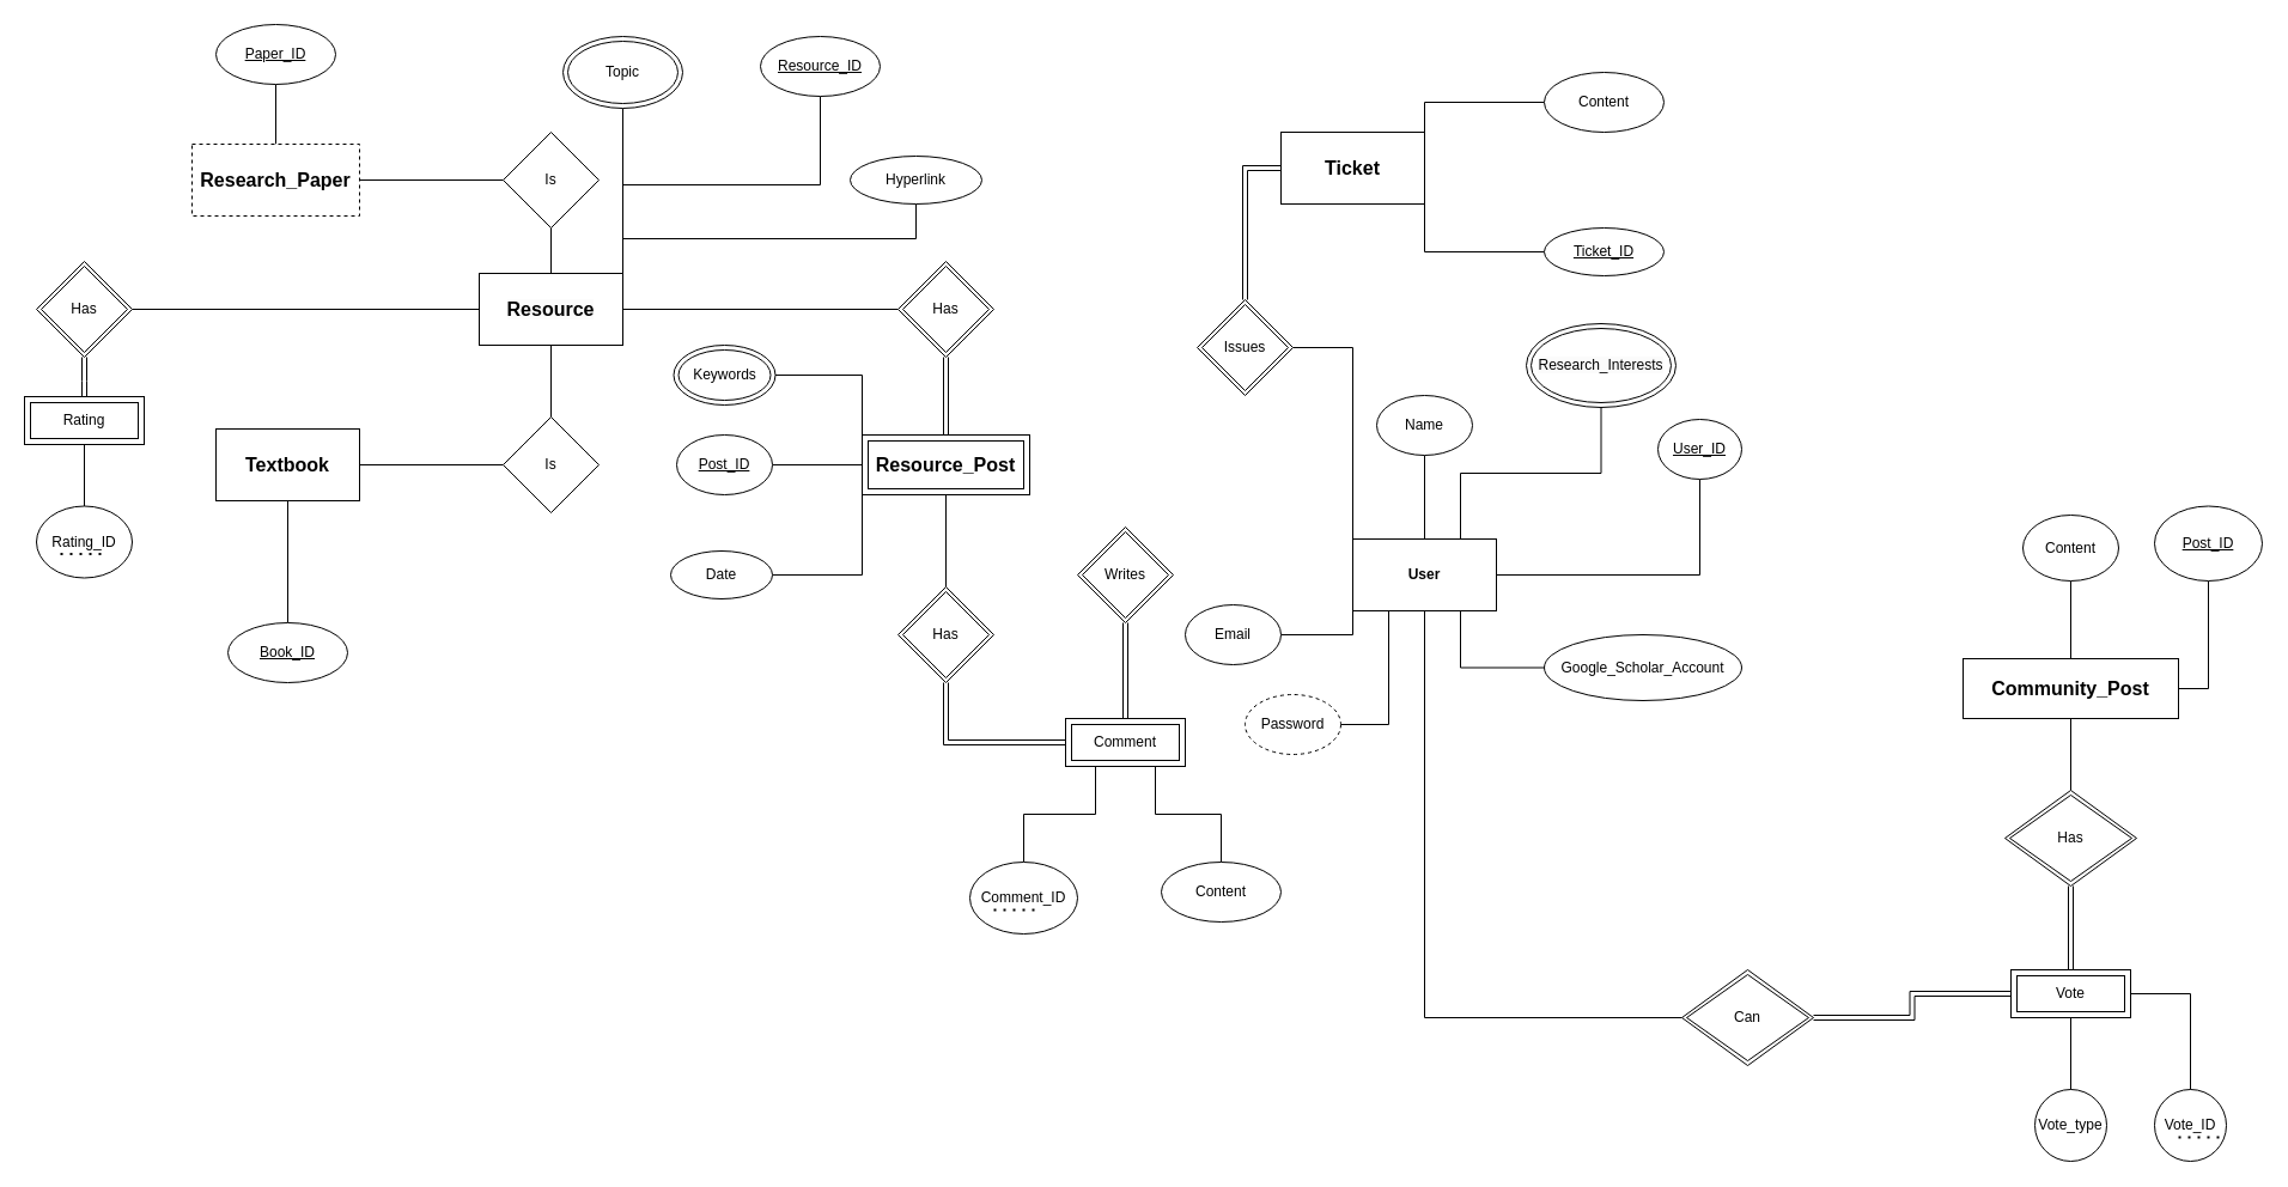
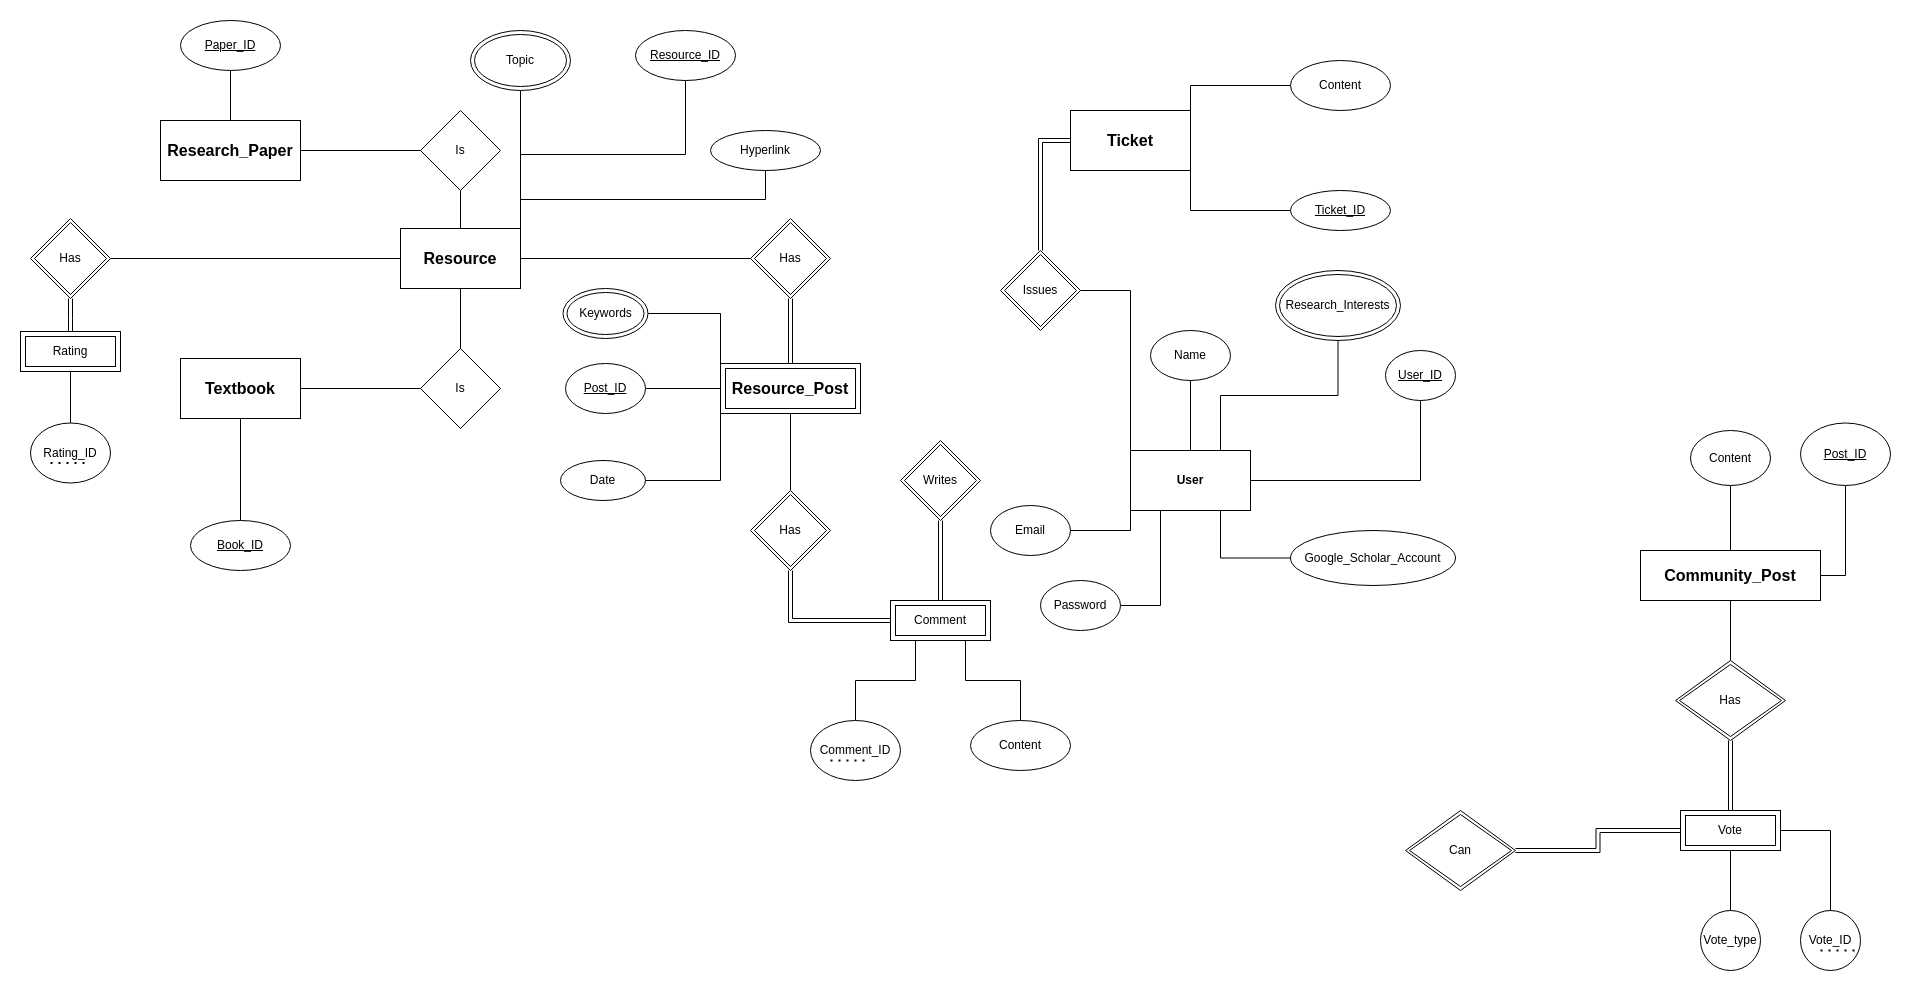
- <mxCell id="24" value="&lt;font face=&quot;Arial&quot;&gt;&lt;span style=&quot;font-size: 16px;&quot;&gt;&lt;b&gt;Research_Paper&lt;/b&gt;&lt;/span&gt;&lt;/font&gt;" style="rounded=0;whiteSpace=wrap;html=1;dashed=1;" vertex="1" parent="1"><mxGeometry x="160" y="120" width="140" height="60" as="geometry" /></mxCell>
+ <mxCell id="24" value="&lt;font face=&quot;Arial&quot;&gt;&lt;span style=&quot;font-size: 16px;&quot;&gt;&lt;b&gt;Research_Paper&lt;/b&gt;&lt;/span&gt;&lt;/font&gt;" style="rounded=0;whiteSpace=wrap;html=1;" vertex="1" parent="1"><mxGeometry x="160" y="120" width="140" height="60" as="geometry" /></mxCell>
- <mxCell id="71" value="Password" style="ellipse;whiteSpace=wrap;html=1;dashed=1;" vertex="1" parent="1"><mxGeometry y="580" width="80" height="50" as="geometry" x="1040" /></mxCell>
+ <mxCell id="71" value="Password" style="ellipse;whiteSpace=wrap;html=1;" vertex="1" parent="1"><mxGeometry y="580" width="80" height="50" as="geometry" x="1040" /></mxCell>
- <mxCell id="26" style="edgeStyle=orthogonalEdgeStyle;rounded=0;orthogonalLoop=1;jettySize=auto;html=1;exitX=0;exitY=0.5;exitDx=0;exitDy=0;entryX=0.5;entryY=1;entryDx=0;entryDy=0;endArrow=none;endFill=0;" edge="1" parent="1" source="40" target="8"><mxGeometry relative="1" as="geometry"><mxPoint x="1420" y="830" as="sourcePoint" /></mxGeometry></mxCell>
